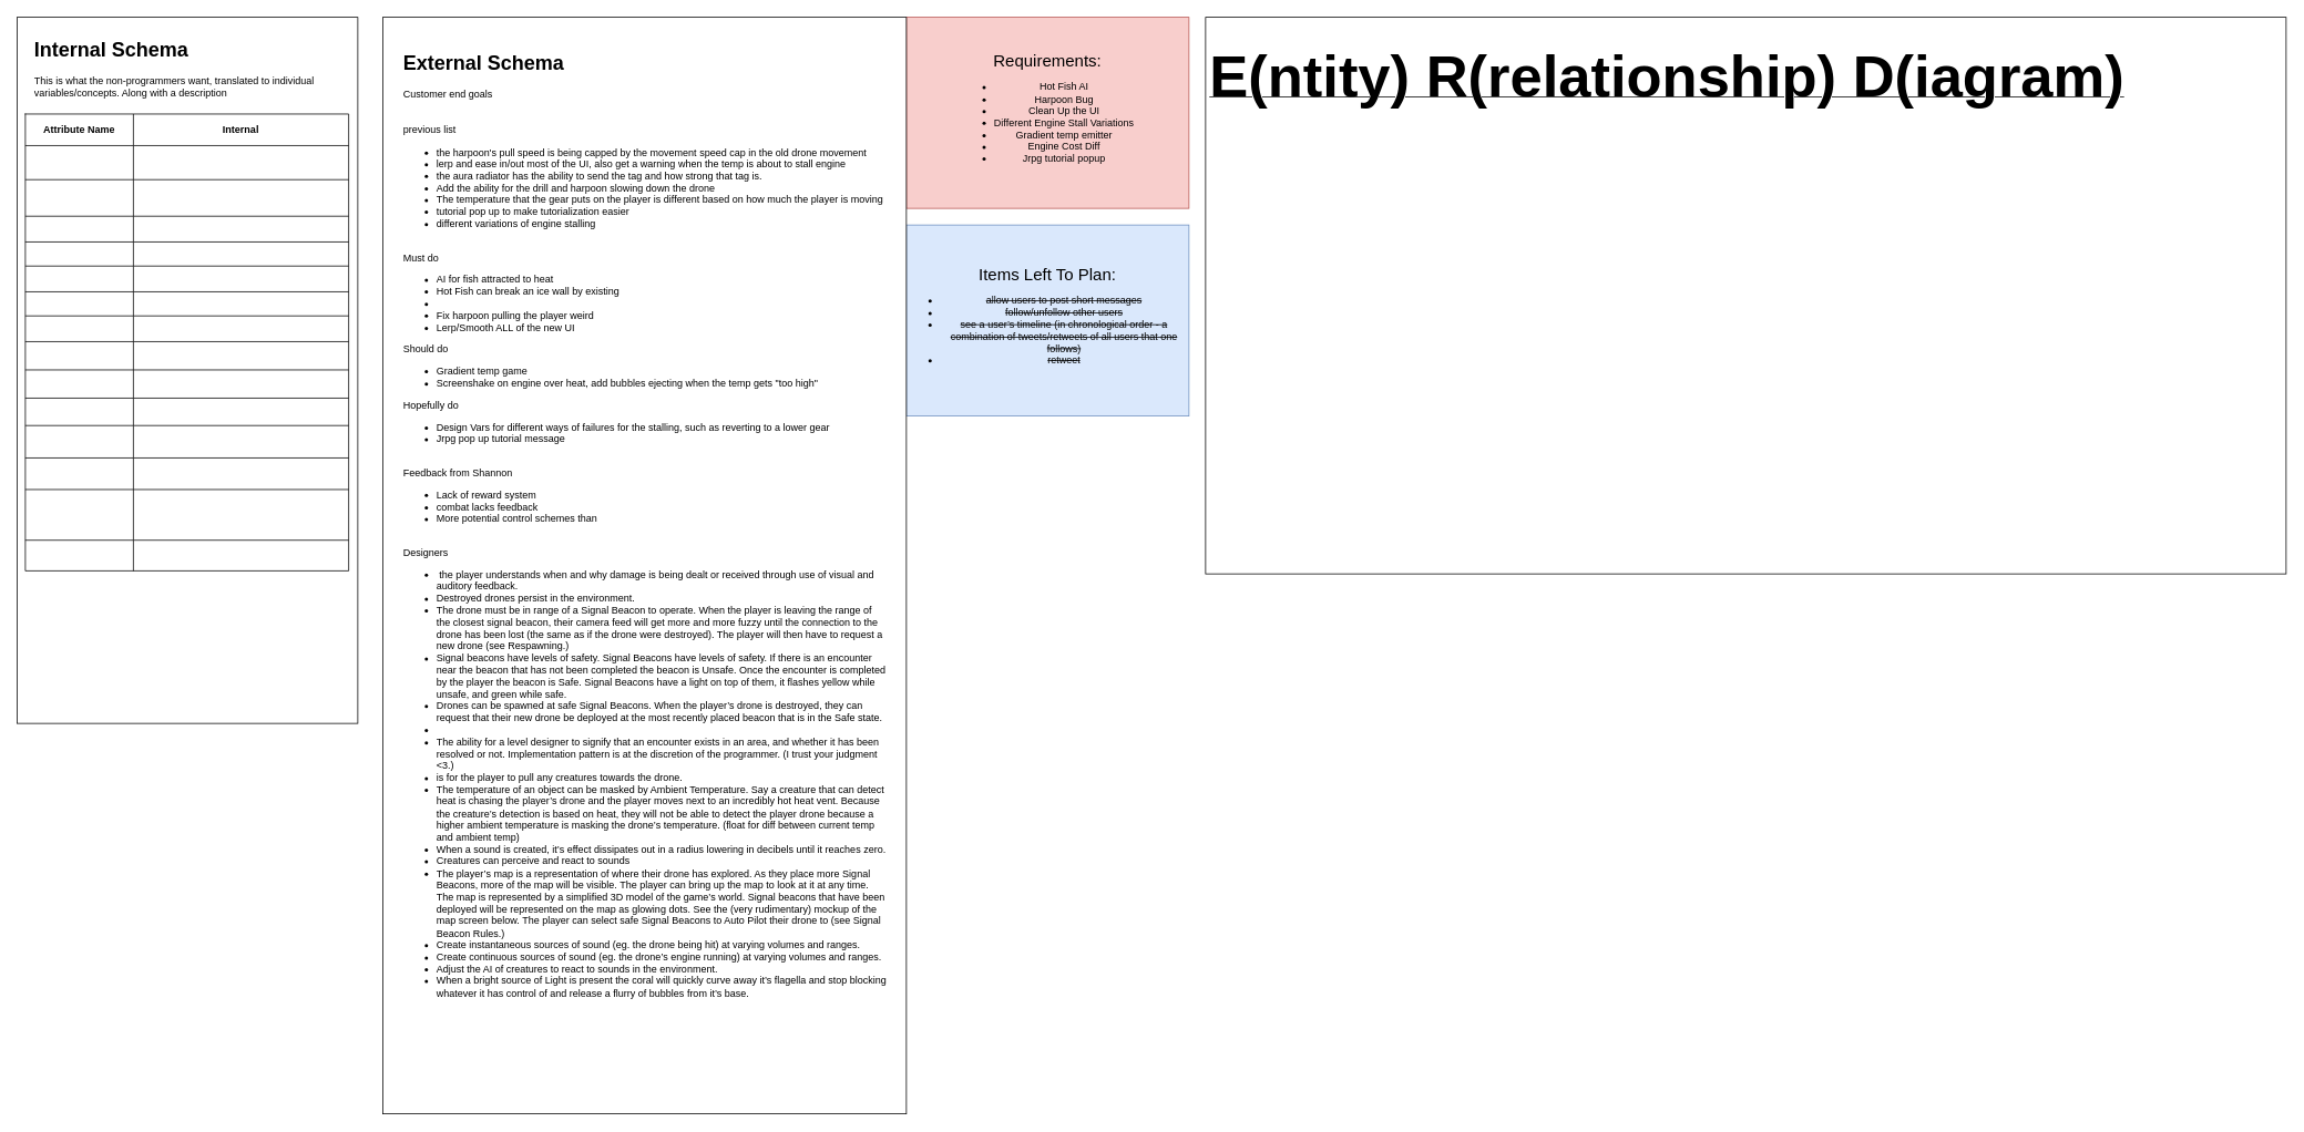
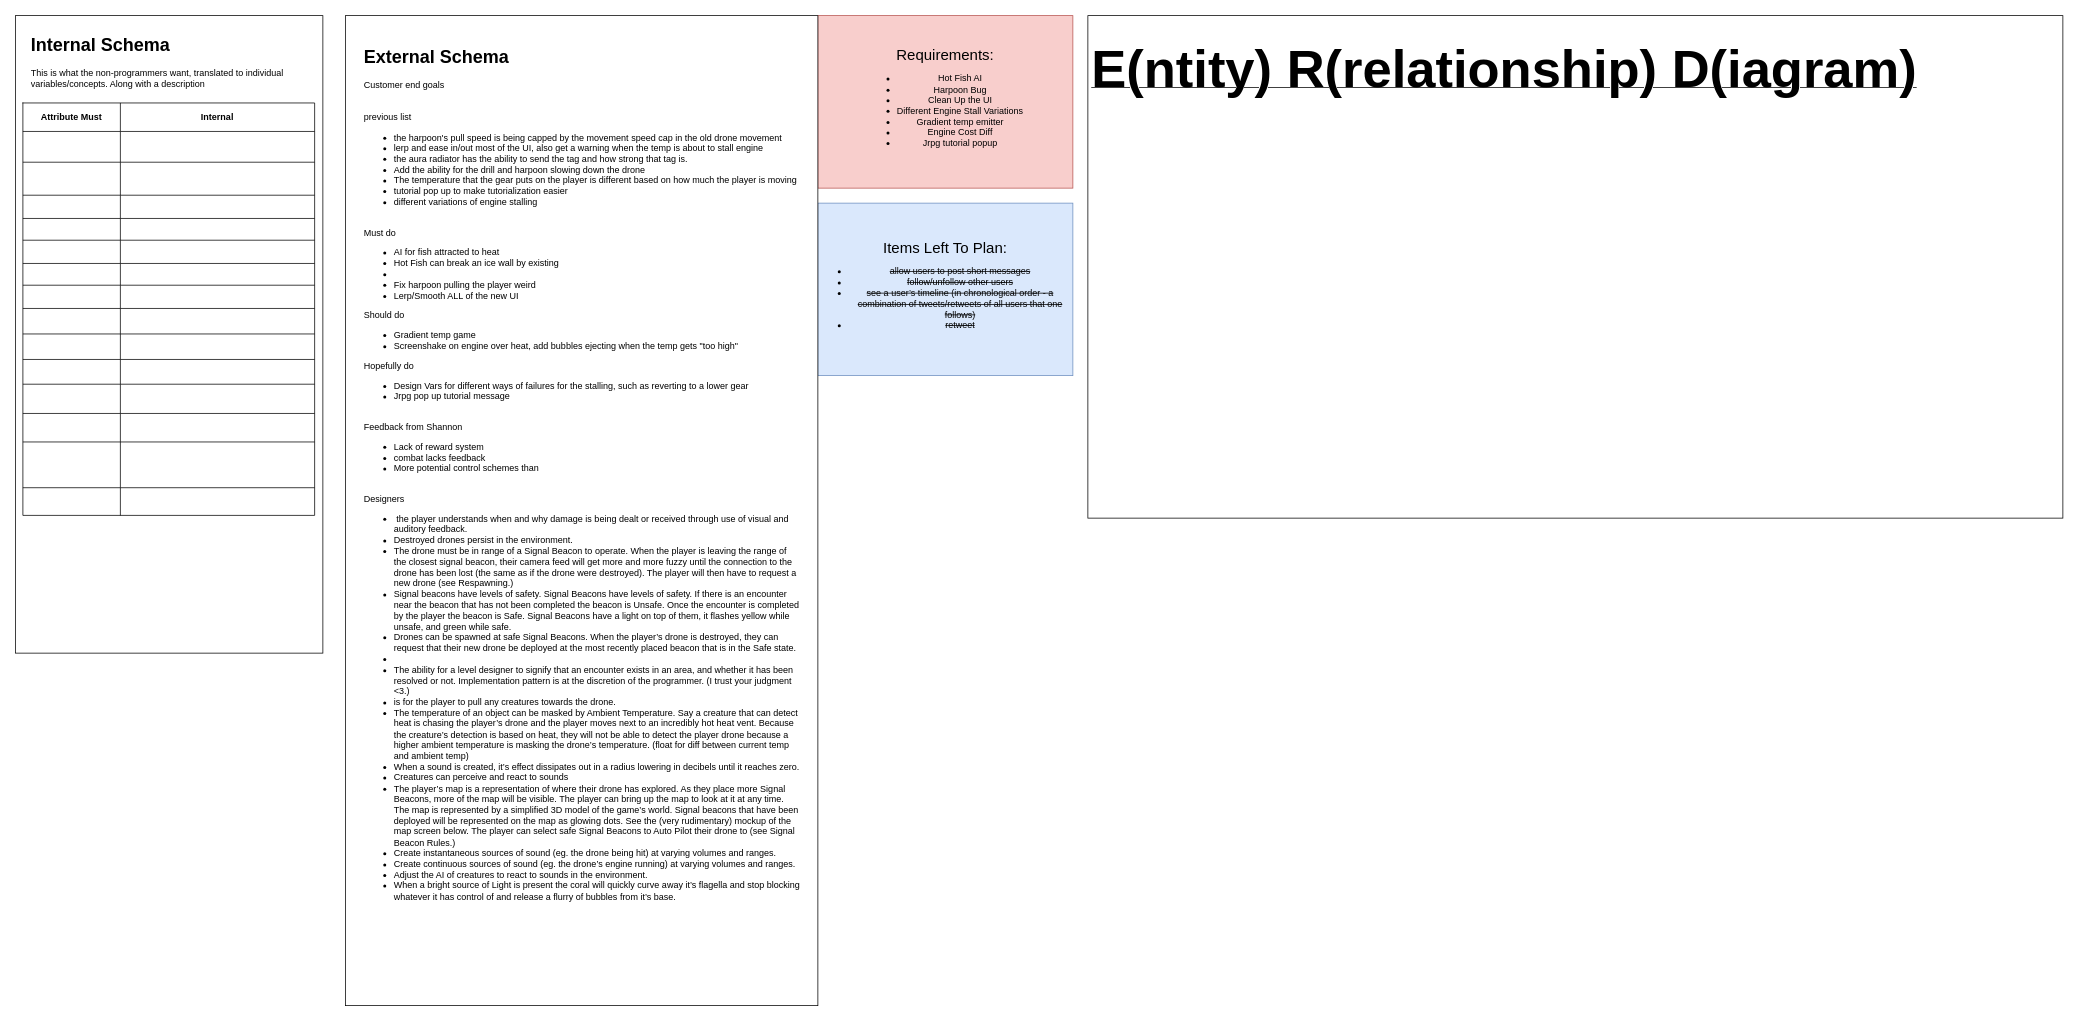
- <mxCell id="7" value="&lt;b&gt;Attribute Name&lt;/b&gt;" style="shape=partialRectangle;html=1;whiteSpace=wrap;connectable=0;fillColor=none;top=0;left=0;bottom=0;right=0;overflow=hidden;" parent="6" vertex="1"><mxGeometry width="130" height="38" as="geometry" /></mxCell>
+ <mxCell id="7" value="&lt;b&gt;Attribute Must&lt;/b&gt;" style="shape=partialRectangle;html=1;whiteSpace=wrap;connectable=0;fillColor=none;top=0;left=0;bottom=0;right=0;overflow=hidden;" parent="6" vertex="1"><mxGeometry width="130" height="38" as="geometry" /></mxCell>
